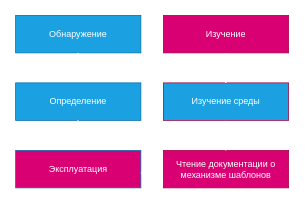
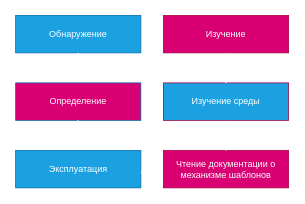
- <mxCell id="4" value="Определение" style="rounded=0;whiteSpace=wrap;fillColor=#1ba1e2;fontColor=#ffffff;strokeColor=#006EAF;" vertex="1" parent="1"><mxGeometry x="20" y="110" width="167" height="50" as="geometry" /></mxCell>
+ <mxCell id="4" value="Определение" style="rounded=0;whiteSpace=wrap;fillColor=#d80073;fontColor=#ffffff;strokeColor=#006EAF;" vertex="1" parent="1"><mxGeometry x="20" y="110" width="167" height="50" as="geometry" /></mxCell>
- <mxCell id="5" value="Эксплуатация" style="rounded=0;whiteSpace=wrap;fillColor=#d80073;fontColor=#ffffff;strokeColor=#006EAF;" vertex="1" parent="1"><mxGeometry x="20" y="200" width="167" height="50" as="geometry" /></mxCell>
+ <mxCell id="5" value="Эксплуатация" style="rounded=0;whiteSpace=wrap;fillColor=#1ba1e2;fontColor=#ffffff;strokeColor=#006EAF;" vertex="1" parent="1"><mxGeometry x="20" y="200" width="167" height="50" as="geometry" /></mxCell>
